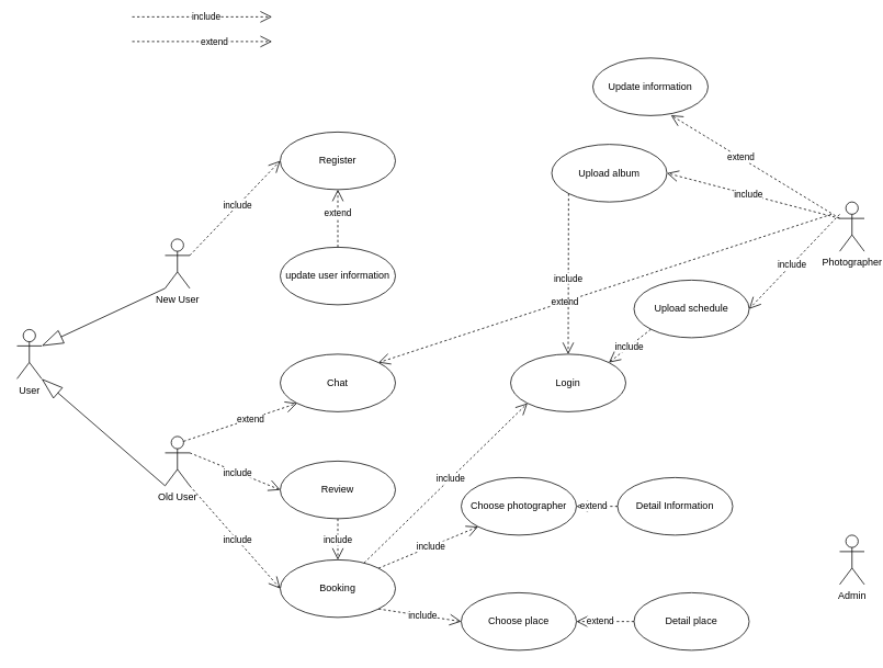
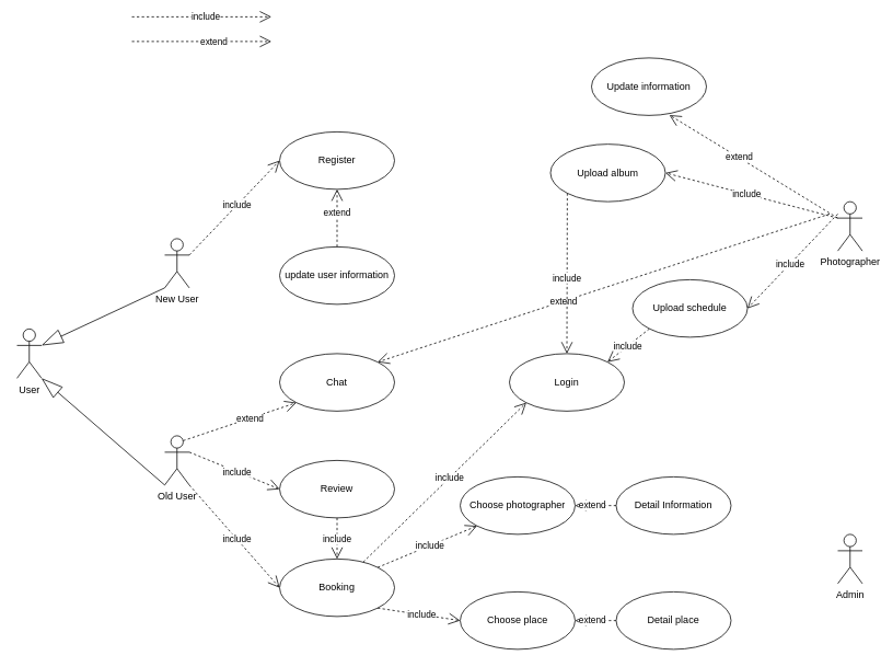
- <mxCell id="33" value="Detail place" style="ellipse;whiteSpace=wrap;html=1;" vertex="1" parent="1"><mxGeometry x="770" y="720" width="140" height="70" as="geometry" /></mxCell>
+ <mxCell id="33" value="Detail place" style="ellipse;whiteSpace=wrap;html=1;" vertex="1" parent="1"><mxGeometry x="750" y="720" width="140" height="70" as="geometry" /></mxCell>
